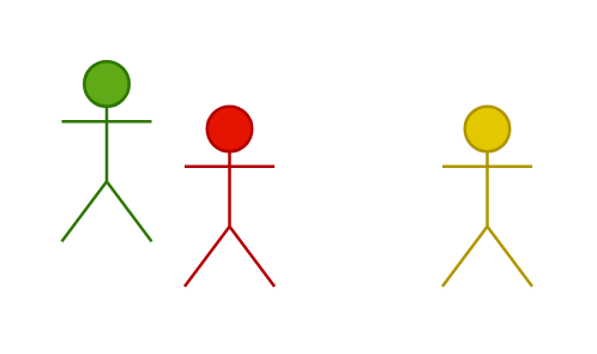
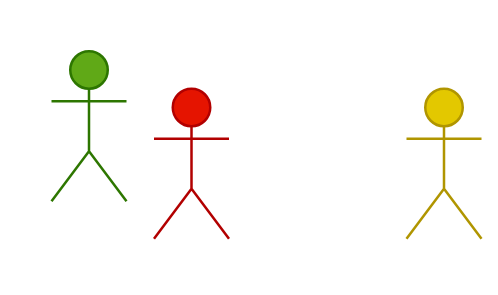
- <mxCell id="4" value="System" style="shape=umlActor;verticalLabelPosition=bottom;verticalAlign=top;html=1;outlineConnect=0;fillColor=#e3c800;strokeColor=#B09500;fontColor=#FFFFFF;" vertex="1" parent="1"><mxGeometry x="147" y="35" width="30" height="60" as="geometry" /></mxCell>
+ <mxCell id="4" value="System" style="shape=umlActor;verticalLabelPosition=bottom;verticalAlign=top;html=1;outlineConnect=0;fillColor=#e3c800;strokeColor=#B09500;fontColor=#FFFFFF;" vertex="1" parent="1"><mxGeometry x="162" y="35" width="30" height="60" as="geometry" /></mxCell>
